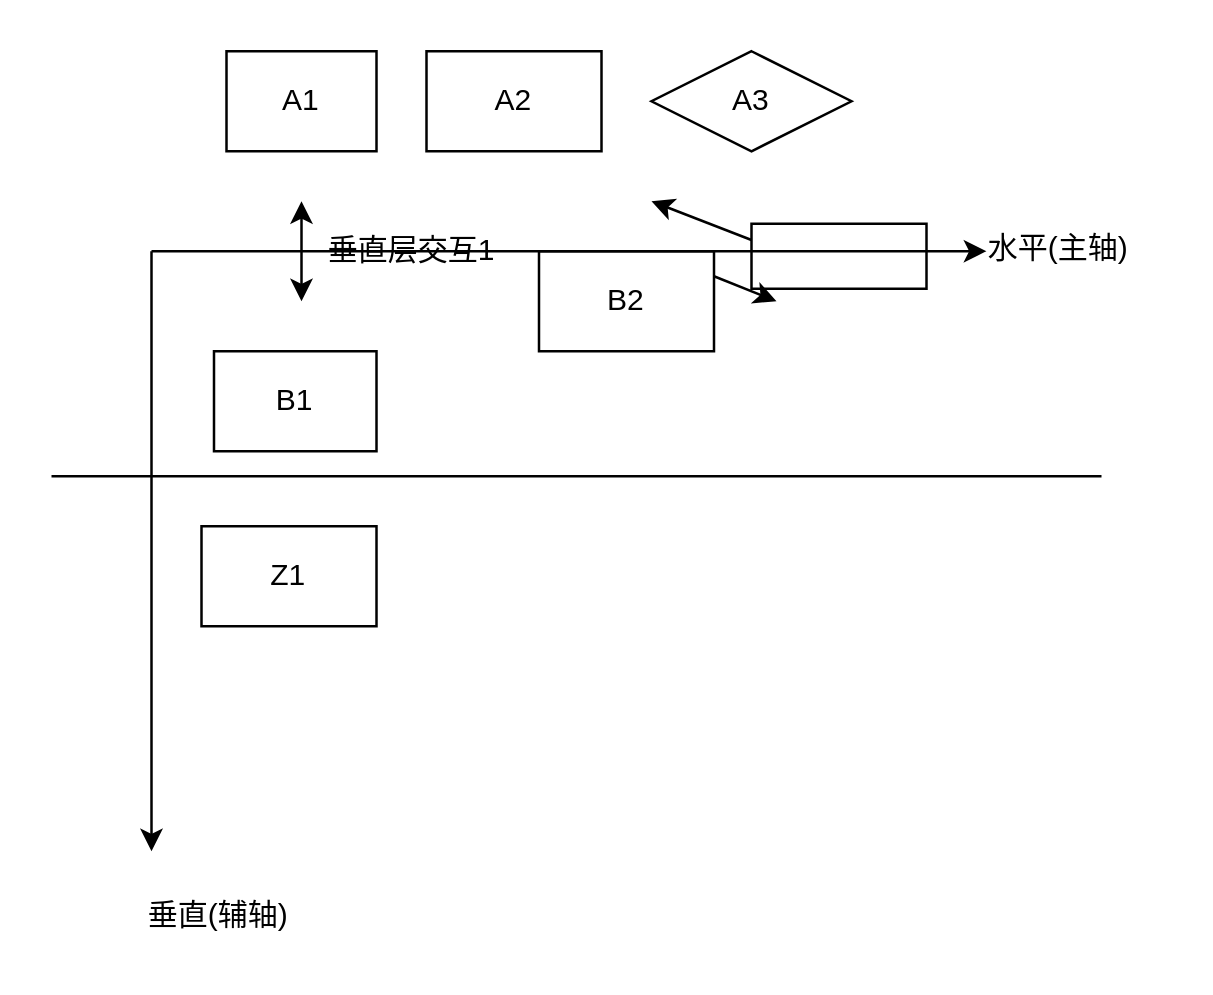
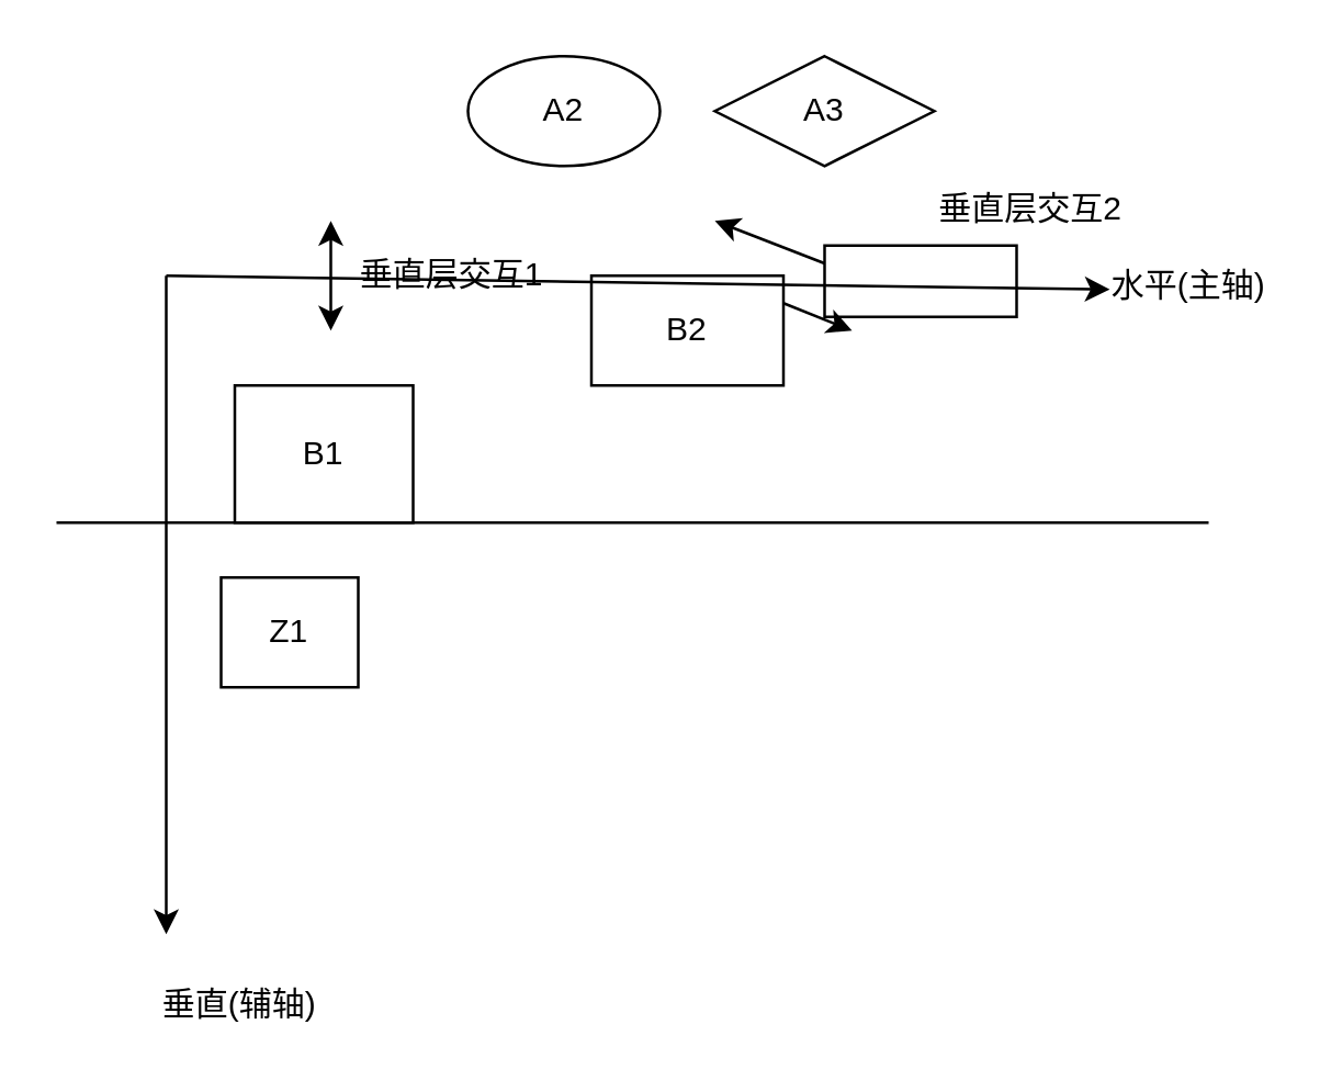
- <mxCell id="3" value="A1" style="rounded=0;whiteSpace=wrap;html=1;" vertex="1" parent="1"><mxGeometry x="90" y="20" width="60" height="40" as="geometry" /></mxCell>
- <mxCell id="4" value="A2" style="rounded=0;whiteSpace=wrap;html=1;" vertex="1" parent="1"><mxGeometry x="170" y="20" width="70" height="40" as="geometry" /></mxCell>
+ <mxCell id="4" value="A2" style="ellipse;whiteSpace=wrap;html=1;" vertex="1" parent="1"><mxGeometry x="170" y="20" width="70" height="40" as="geometry" /></mxCell>
+ <mxCell id="18" value="垂直层交互2" style="text;html=1;resizable=0;points=[];autosize=1;align=left;verticalAlign=top;spacingTop=-4;" vertex="1" parent="1"><mxGeometry x="340" y="66" width="80" height="20" as="geometry" /></mxCell>
- <mxCell id="7" value="水平(主轴)" style="text;html=1;resizable=0;points=[];autosize=1;align=left;verticalAlign=top;spacingTop=-4;" vertex="1" parent="1"><mxGeometry x="393" y="89" width="70" height="20" as="geometry" /></mxCell>
+ <mxCell id="7" value="水平(主轴)" style="text;html=1;resizable=0;points=[];autosize=1;align=left;verticalAlign=top;spacingTop=-4;" vertex="1" parent="1"><mxGeometry x="403" y="94" width="70" height="20" as="geometry" /></mxCell>
- <mxCell id="9" value="B1" style="rounded=0;whiteSpace=wrap;html=1;" vertex="1" parent="1"><mxGeometry x="85" y="140" width="65" height="40" as="geometry" /></mxCell>
+ <mxCell id="9" value="B1" style="rounded=0;whiteSpace=wrap;html=1;" vertex="1" parent="1"><mxGeometry x="85" y="140" width="65" height="50" as="geometry" /></mxCell>
- <mxCell id="11" value="Z1" style="rounded=0;whiteSpace=wrap;html=1;" vertex="1" parent="1"><mxGeometry x="80" y="210" width="70" height="40" as="geometry" /></mxCell>
+ <mxCell id="11" value="Z1" style="rounded=0;whiteSpace=wrap;html=1;" vertex="1" parent="1"><mxGeometry x="80" y="210" width="50" height="40" as="geometry" /></mxCell>
